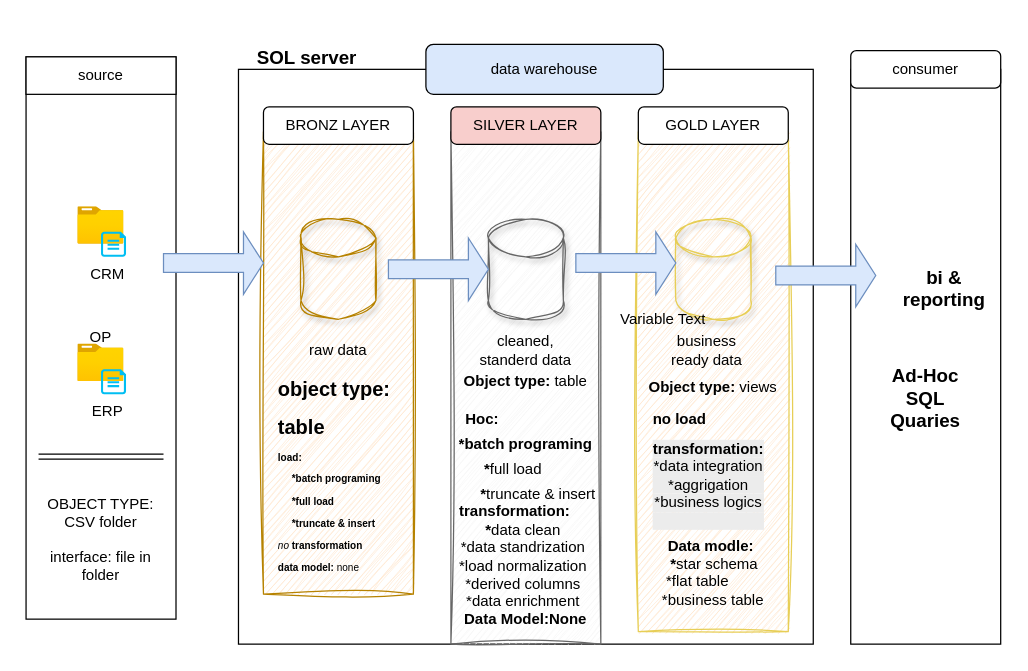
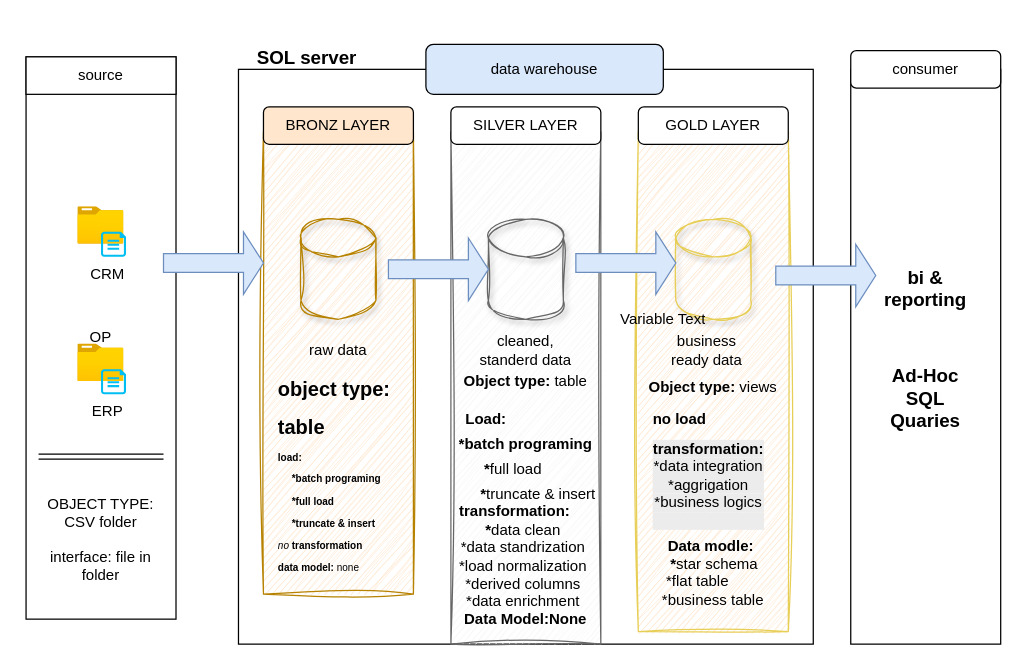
- <mxCell id="15" value="BRONZ LAYER" style="rounded=1;whiteSpace=wrap;html=1;" vertex="1" parent="1"><mxGeometry x="210" y="85" width="120" height="30" as="geometry" /></mxCell>
+ <mxCell id="15" value="BRONZ LAYER" style="rounded=1;whiteSpace=wrap;html=1;fillColor=#ffe6cc;" vertex="1" parent="1"><mxGeometry x="210" y="85" width="120" height="30" as="geometry" /></mxCell>
- <mxCell id="16" value="SILVER LAYER" style="rounded=1;whiteSpace=wrap;html=1;fillColor=#f8cecc;" vertex="1" parent="1"><mxGeometry x="360" y="85" width="120" height="30" as="geometry" /></mxCell>
+ <mxCell id="16" value="SILVER LAYER" style="rounded=1;whiteSpace=wrap;html=1;" vertex="1" parent="1"><mxGeometry x="360" y="85" width="120" height="30" as="geometry" /></mxCell>
- <mxCell id="42" value="bi &amp;amp; reporting" style="text;html=1;strokeColor=none;fillColor=none;align=center;verticalAlign=middle;whiteSpace=wrap;overflow=hidden;fontStyle=1;fontSize=15;" vertex="1" parent="1"><mxGeometry x="715" y="205" width="80" height="50" as="geometry" /></mxCell>
+ <mxCell id="42" value="bi &amp;amp; reporting" style="text;html=1;strokeColor=none;fillColor=none;align=center;verticalAlign=middle;whiteSpace=wrap;overflow=hidden;fontStyle=1;fontSize=15;" vertex="1" parent="1"><mxGeometry x="700" y="205" width="80" height="50" as="geometry" /></mxCell>
- <mxCell id="32" value="&lt;b&gt;Hoc:&lt;/b&gt;" style="text;html=1;strokeColor=none;fillColor=none;align=left;verticalAlign=middle;whiteSpace=wrap;overflow=hidden;" vertex="1" parent="1"><mxGeometry x="370" y="325" width="80" height="20" as="geometry" /></mxCell>
+ <mxCell id="32" value="&lt;b&gt;Load:&lt;/b&gt;" style="text;html=1;strokeColor=none;fillColor=none;align=left;verticalAlign=middle;whiteSpace=wrap;overflow=hidden;" vertex="1" parent="1"><mxGeometry x="370" y="325" width="80" height="20" as="geometry" /></mxCell>
